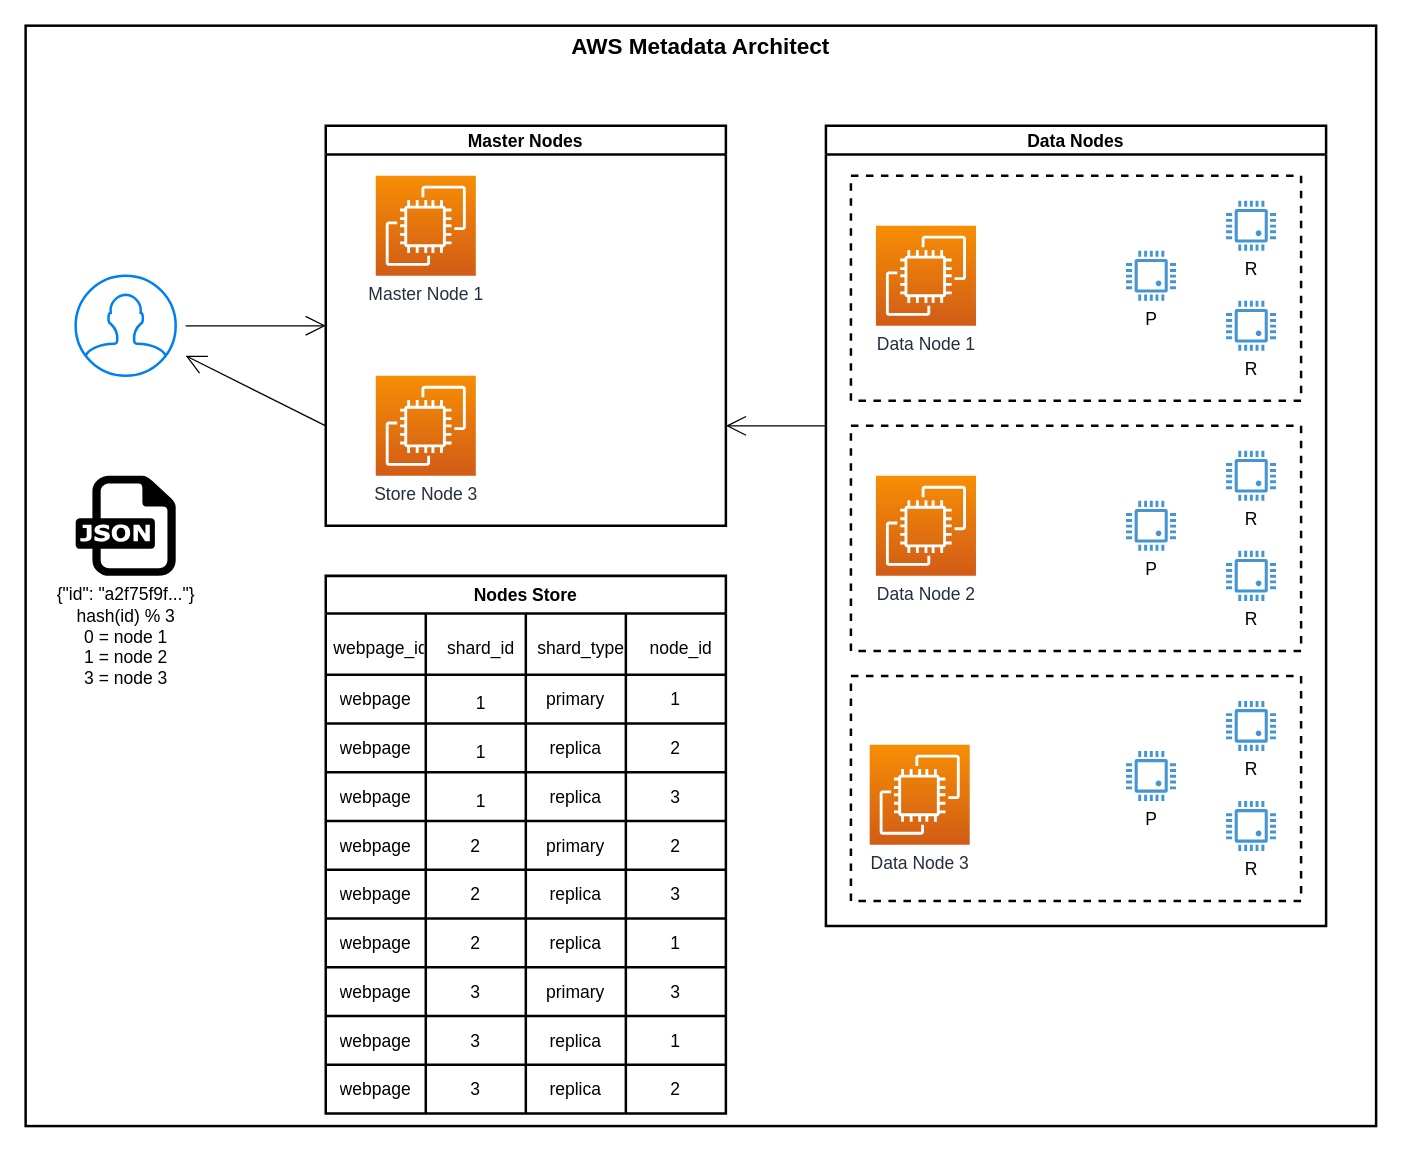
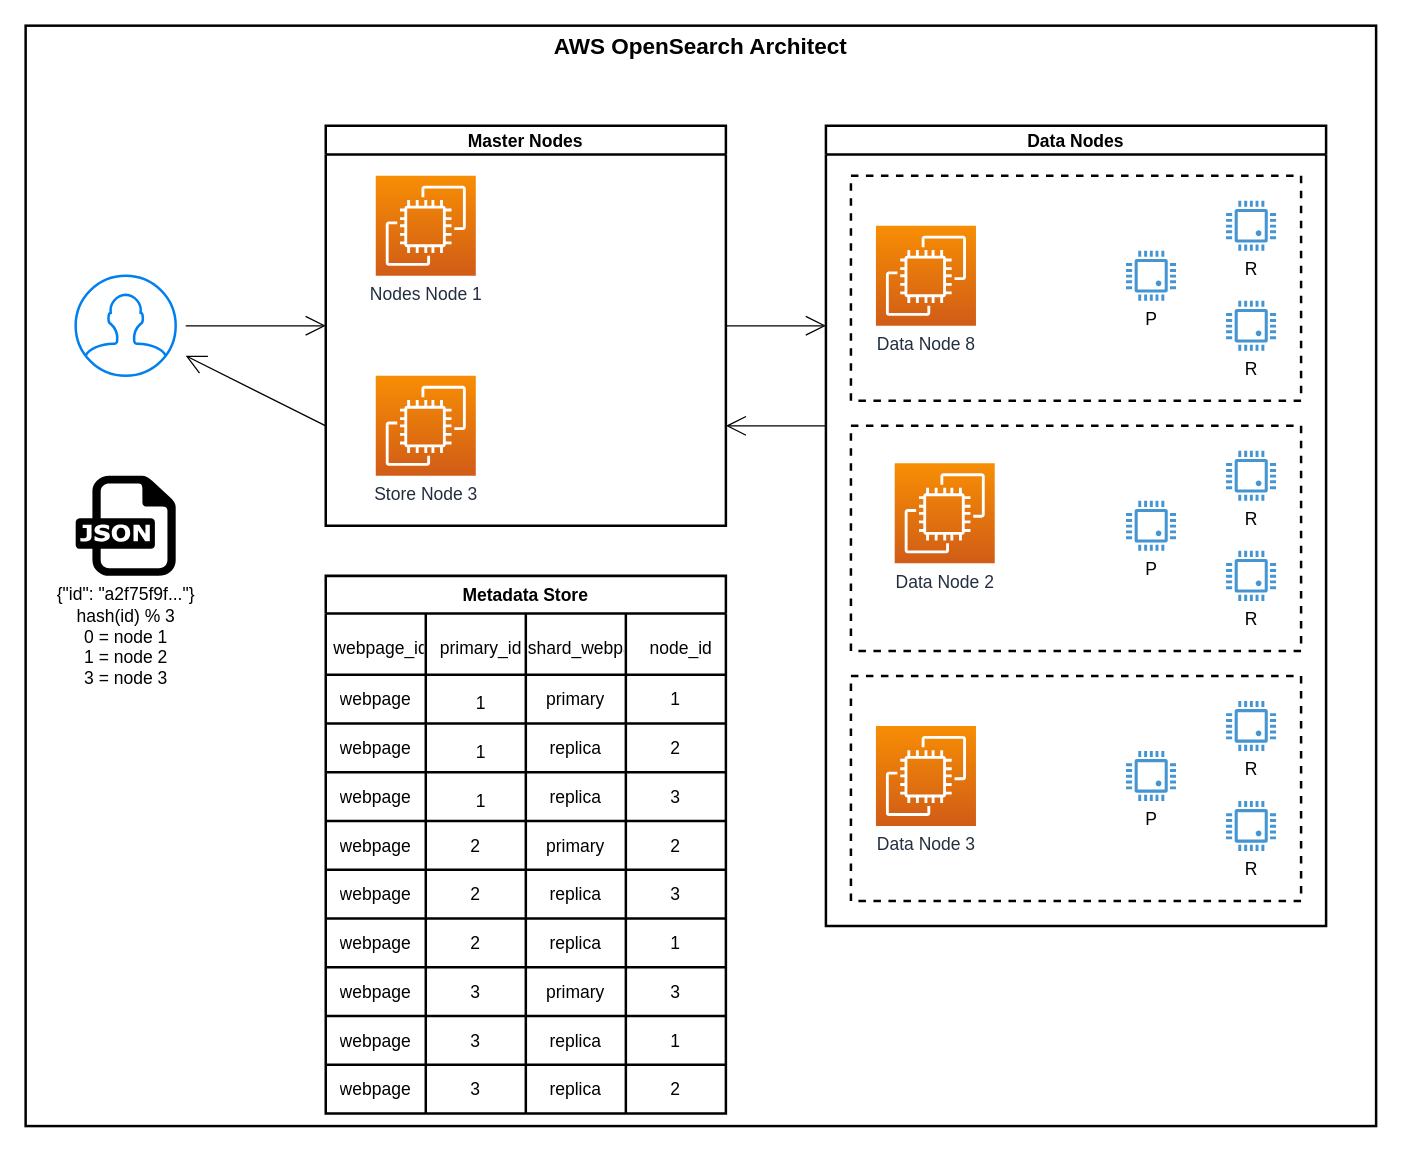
- <mxCell id="78" value="&lt;b&gt;&lt;font style=&quot;font-size: 18px&quot;&gt;AWS Metadata Architect&lt;/font&gt;&lt;/b&gt;" style="rounded=0;whiteSpace=wrap;html=1;hachureGap=4;pointerEvents=0;fontSize=14;strokeWidth=2;fillColor=none;align=center;verticalAlign=top;" vertex="1" parent="1"><mxGeometry x="20" y="20" width="1080" height="880" as="geometry" /></mxCell>
+ <mxCell id="78" value="&lt;b&gt;&lt;font style=&quot;font-size: 18px&quot;&gt;AWS OpenSearch Architect&lt;/font&gt;&lt;/b&gt;" style="rounded=0;whiteSpace=wrap;html=1;hachureGap=4;pointerEvents=0;fontSize=14;strokeWidth=2;fillColor=none;align=center;verticalAlign=top;" vertex="1" parent="1"><mxGeometry x="20" y="20" width="1080" height="880" as="geometry" /></mxCell>
- <mxCell id="4" value="Master Node 1" style="sketch=0;points=[[0,0,0],[0.25,0,0],[0.5,0,0],[0.75,0,0],[1,0,0],[0,1,0],[0.25,1,0],[0.5,1,0],[0.75,1,0],[1,1,0],[0,0.25,0],[0,0.5,0],[0,0.75,0],[1,0.25,0],[1,0.5,0],[1,0.75,0]];outlineConnect=0;fontColor=#232F3E;gradientColor=#F78E04;gradientDirection=north;fillColor=#D05C17;strokeColor=#ffffff;dashed=0;verticalLabelPosition=bottom;verticalAlign=top;align=center;html=1;fontSize=14;fontStyle=0;aspect=fixed;shape=mxgraph.aws4.resourceIcon;resIcon=mxgraph.aws4.ec2;hachureGap=4;pointerEvents=0;" vertex="1" parent="1"><mxGeometry x="300" y="140" width="80" height="80" as="geometry" /></mxCell>
+ <mxCell id="4" value="Nodes Node 1" style="sketch=0;points=[[0,0,0],[0.25,0,0],[0.5,0,0],[0.75,0,0],[1,0,0],[0,1,0],[0.25,1,0],[0.5,1,0],[0.75,1,0],[1,1,0],[0,0.25,0],[0,0.5,0],[0,0.75,0],[1,0.25,0],[1,0.5,0],[1,0.75,0]];outlineConnect=0;fontColor=#232F3E;gradientColor=#F78E04;gradientDirection=north;fillColor=#D05C17;strokeColor=#ffffff;dashed=0;verticalLabelPosition=bottom;verticalAlign=top;align=center;html=1;fontSize=14;fontStyle=0;aspect=fixed;shape=mxgraph.aws4.resourceIcon;resIcon=mxgraph.aws4.ec2;hachureGap=4;pointerEvents=0;" vertex="1" parent="1"><mxGeometry x="300" y="140" width="80" height="80" as="geometry" /></mxCell>
+ <mxCell id="23" style="edgeStyle=none;curved=1;rounded=0;orthogonalLoop=1;jettySize=auto;html=1;exitX=1;exitY=0.5;exitDx=0;exitDy=0;entryX=0;entryY=0.25;entryDx=0;entryDy=0;fontSize=14;endArrow=open;startSize=14;endSize=14;sourcePerimeterSpacing=8;targetPerimeterSpacing=8;" edge="1" parent="1" source="25" target="7"><mxGeometry relative="1" as="geometry" /></mxCell>
- <mxCell id="8" value="Data Node 1" style="sketch=0;points=[[0,0,0],[0.25,0,0],[0.5,0,0],[0.75,0,0],[1,0,0],[0,1,0],[0.25,1,0],[0.5,1,0],[0.75,1,0],[1,1,0],[0,0.25,0],[0,0.5,0],[0,0.75,0],[1,0.25,0],[1,0.5,0],[1,0.75,0]];outlineConnect=0;fontColor=#232F3E;gradientColor=#F78E04;gradientDirection=north;fillColor=#D05C17;strokeColor=#ffffff;dashed=0;verticalLabelPosition=bottom;verticalAlign=top;align=center;html=1;fontSize=14;fontStyle=0;aspect=fixed;shape=mxgraph.aws4.resourceIcon;resIcon=mxgraph.aws4.ec2;hachureGap=4;pointerEvents=0;" vertex="1" parent="7"><mxGeometry x="40" y="80" width="80" height="80" as="geometry" /></mxCell>
+ <mxCell id="8" value="Data Node 8" style="sketch=0;points=[[0,0,0],[0.25,0,0],[0.5,0,0],[0.75,0,0],[1,0,0],[0,1,0],[0.25,1,0],[0.5,1,0],[0.75,1,0],[1,1,0],[0,0.25,0],[0,0.5,0],[0,0.75,0],[1,0.25,0],[1,0.5,0],[1,0.75,0]];outlineConnect=0;fontColor=#232F3E;gradientColor=#F78E04;gradientDirection=north;fillColor=#D05C17;strokeColor=#ffffff;dashed=0;verticalLabelPosition=bottom;verticalAlign=top;align=center;html=1;fontSize=14;fontStyle=0;aspect=fixed;shape=mxgraph.aws4.resourceIcon;resIcon=mxgraph.aws4.ec2;hachureGap=4;pointerEvents=0;" vertex="1" parent="7"><mxGeometry x="40" y="80" width="80" height="80" as="geometry" /></mxCell>
- <mxCell id="13" value="Data Node 2" style="sketch=0;points=[[0,0,0],[0.25,0,0],[0.5,0,0],[0.75,0,0],[1,0,0],[0,1,0],[0.25,1,0],[0.5,1,0],[0.75,1,0],[1,1,0],[0,0.25,0],[0,0.5,0],[0,0.75,0],[1,0.25,0],[1,0.5,0],[1,0.75,0]];outlineConnect=0;fontColor=#232F3E;gradientColor=#F78E04;gradientDirection=north;fillColor=#D05C17;strokeColor=#ffffff;dashed=0;verticalLabelPosition=bottom;verticalAlign=top;align=center;html=1;fontSize=14;fontStyle=0;aspect=fixed;shape=mxgraph.aws4.resourceIcon;resIcon=mxgraph.aws4.ec2;hachureGap=4;pointerEvents=0;" vertex="1" parent="7"><mxGeometry x="40" y="280" width="80" height="80" as="geometry" /></mxCell>
+ <mxCell id="13" value="Data Node 2" style="sketch=0;points=[[0,0,0],[0.25,0,0],[0.5,0,0],[0.75,0,0],[1,0,0],[0,1,0],[0.25,1,0],[0.5,1,0],[0.75,1,0],[1,1,0],[0,0.25,0],[0,0.5,0],[0,0.75,0],[1,0.25,0],[1,0.5,0],[1,0.75,0]];outlineConnect=0;fontColor=#232F3E;gradientColor=#F78E04;gradientDirection=north;fillColor=#D05C17;strokeColor=#ffffff;dashed=0;verticalLabelPosition=bottom;verticalAlign=top;align=center;html=1;fontSize=14;fontStyle=0;aspect=fixed;shape=mxgraph.aws4.resourceIcon;resIcon=mxgraph.aws4.ec2;hachureGap=4;pointerEvents=0;" vertex="1" parent="7"><mxGeometry x="55" y="270" width="80" height="80" as="geometry" /></mxCell>
- <mxCell id="26" value="Nodes Store" style="shape=table;startSize=30;container=1;collapsible=0;childLayout=tableLayout;fontStyle=1;align=center;pointerEvents=1;hachureGap=4;strokeWidth=2;fillColor=none;fontSize=14;" vertex="1" parent="1"><mxGeometry x="260" y="460" width="320" height="430" as="geometry" /></mxCell>
+ <mxCell id="26" value="Metadata Store" style="shape=table;startSize=30;container=1;collapsible=0;childLayout=tableLayout;fontStyle=1;align=center;pointerEvents=1;hachureGap=4;strokeWidth=2;fillColor=none;fontSize=14;" vertex="1" parent="1"><mxGeometry x="260" y="460" width="320" height="430" as="geometry" /></mxCell>
- <mxCell id="29" value="&lt;table border=&quot;0&quot; cellpadding=&quot;0&quot; cellspacing=&quot;0&quot; width=&quot;87&quot; style=&quot;border-collapse: collapse; width: 65pt; font-size: 14px;&quot;&gt;&lt;colgroup style=&quot;font-size: 14px;&quot;&gt;&lt;col width=&quot;87&quot; style=&quot;width: 65pt; font-size: 14px;&quot;&gt;&lt;/colgroup&gt;&lt;tbody style=&quot;font-size: 14px;&quot;&gt;&lt;tr style=&quot;height: 16pt; font-size: 14px;&quot;&gt;&lt;td height=&quot;21&quot; width=&quot;87&quot; style=&quot;padding-top: 1px; padding-right: 1px; padding-left: 1px; font-size: 14px; font-family: calibri, sans-serif; vertical-align: bottom; border: none; height: 16pt; width: 65pt;&quot;&gt;shard_id&lt;/td&gt;&lt;/tr&gt;&lt;/tbody&gt;&lt;/table&gt;" style="shape=partialRectangle;html=1;whiteSpace=wrap;connectable=0;fillColor=none;top=0;left=0;bottom=0;right=0;overflow=hidden;pointerEvents=1;fontSize=14;align=center;" vertex="1" parent="27"><mxGeometry x="80" width="80" height="49" as="geometry"><mxRectangle width="80" height="49" as="alternateBounds" /></mxGeometry></mxCell>
+ <mxCell id="29" value="&lt;table border=&quot;0&quot; cellpadding=&quot;0&quot; cellspacing=&quot;0&quot; width=&quot;87&quot; style=&quot;border-collapse: collapse; width: 65pt; font-size: 14px;&quot;&gt;&lt;colgroup style=&quot;font-size: 14px;&quot;&gt;&lt;col width=&quot;87&quot; style=&quot;width: 65pt; font-size: 14px;&quot;&gt;&lt;/colgroup&gt;&lt;tbody style=&quot;font-size: 14px;&quot;&gt;&lt;tr style=&quot;height: 16pt; font-size: 14px;&quot;&gt;&lt;td height=&quot;21&quot; width=&quot;87&quot; style=&quot;padding-top: 1px; padding-right: 1px; padding-left: 1px; font-size: 14px; font-family: calibri, sans-serif; vertical-align: bottom; border: none; height: 16pt; width: 65pt;&quot;&gt;primary_id&lt;/td&gt;&lt;/tr&gt;&lt;/tbody&gt;&lt;/table&gt;" style="shape=partialRectangle;html=1;whiteSpace=wrap;connectable=0;fillColor=none;top=0;left=0;bottom=0;right=0;overflow=hidden;pointerEvents=1;fontSize=14;align=center;" vertex="1" parent="27"><mxGeometry x="80" width="80" height="49" as="geometry"><mxRectangle width="80" height="49" as="alternateBounds" /></mxGeometry></mxCell>
- <mxCell id="30" value="&lt;table border=&quot;0&quot; cellpadding=&quot;0&quot; cellspacing=&quot;0&quot; width=&quot;87&quot; style=&quot;border-collapse: collapse; width: 65pt; font-size: 14px;&quot;&gt;&lt;colgroup style=&quot;font-size: 14px;&quot;&gt;&lt;col width=&quot;87&quot; style=&quot;width: 65pt; font-size: 14px;&quot;&gt;&lt;/colgroup&gt;&lt;tbody style=&quot;font-size: 14px;&quot;&gt;&lt;tr style=&quot;height: 16pt; font-size: 14px;&quot;&gt;&lt;td height=&quot;21&quot; width=&quot;87&quot; style=&quot;padding-top: 1px; padding-right: 1px; padding-left: 1px; font-size: 14px; font-family: calibri, sans-serif; vertical-align: bottom; border: none; height: 16pt; width: 65pt;&quot;&gt;shard_type&lt;/td&gt;&lt;/tr&gt;&lt;/tbody&gt;&lt;/table&gt;" style="shape=partialRectangle;html=1;whiteSpace=wrap;connectable=0;fillColor=none;top=0;left=0;bottom=0;right=0;overflow=hidden;pointerEvents=1;fontSize=14;align=center;" vertex="1" parent="27"><mxGeometry x="160" width="80" height="49" as="geometry"><mxRectangle width="80" height="49" as="alternateBounds" /></mxGeometry></mxCell>
+ <mxCell id="30" value="&lt;table border=&quot;0&quot; cellpadding=&quot;0&quot; cellspacing=&quot;0&quot; width=&quot;87&quot; style=&quot;border-collapse: collapse; width: 65pt; font-size: 14px;&quot;&gt;&lt;colgroup style=&quot;font-size: 14px;&quot;&gt;&lt;col width=&quot;87&quot; style=&quot;width: 65pt; font-size: 14px;&quot;&gt;&lt;/colgroup&gt;&lt;tbody style=&quot;font-size: 14px;&quot;&gt;&lt;tr style=&quot;height: 16pt; font-size: 14px;&quot;&gt;&lt;td height=&quot;21&quot; width=&quot;87&quot; style=&quot;padding-top: 1px; padding-right: 1px; padding-left: 1px; font-size: 14px; font-family: calibri, sans-serif; vertical-align: bottom; border: none; height: 16pt; width: 65pt;&quot;&gt;shard_webpage&lt;/td&gt;&lt;/tr&gt;&lt;/tbody&gt;&lt;/table&gt;" style="shape=partialRectangle;html=1;whiteSpace=wrap;connectable=0;fillColor=none;top=0;left=0;bottom=0;right=0;overflow=hidden;pointerEvents=1;fontSize=14;align=center;" vertex="1" parent="27"><mxGeometry x="160" width="80" height="49" as="geometry"><mxRectangle width="80" height="49" as="alternateBounds" /></mxGeometry></mxCell>
- <mxCell id="12" value="Data Node 3" style="sketch=0;points=[[0,0,0],[0.25,0,0],[0.5,0,0],[0.75,0,0],[1,0,0],[0,1,0],[0.25,1,0],[0.5,1,0],[0.75,1,0],[1,1,0],[0,0.25,0],[0,0.5,0],[0,0.75,0],[1,0.25,0],[1,0.5,0],[1,0.75,0]];outlineConnect=0;fontColor=#232F3E;gradientColor=#F78E04;gradientDirection=north;fillColor=#D05C17;strokeColor=#ffffff;dashed=0;verticalLabelPosition=bottom;verticalAlign=top;align=center;html=1;fontSize=14;fontStyle=0;aspect=fixed;shape=mxgraph.aws4.resourceIcon;resIcon=mxgraph.aws4.ec2;hachureGap=4;pointerEvents=0;" vertex="1" parent="7"><mxGeometry x="35" y="495" width="80" height="80" as="geometry" /></mxCell>
+ <mxCell id="12" value="Data Node 3" style="sketch=0;points=[[0,0,0],[0.25,0,0],[0.5,0,0],[0.75,0,0],[1,0,0],[0,1,0],[0.25,1,0],[0.5,1,0],[0.75,1,0],[1,1,0],[0,0.25,0],[0,0.5,0],[0,0.75,0],[1,0.25,0],[1,0.5,0],[1,0.75,0]];outlineConnect=0;fontColor=#232F3E;gradientColor=#F78E04;gradientDirection=north;fillColor=#D05C17;strokeColor=#ffffff;dashed=0;verticalLabelPosition=bottom;verticalAlign=top;align=center;html=1;fontSize=14;fontStyle=0;aspect=fixed;shape=mxgraph.aws4.resourceIcon;resIcon=mxgraph.aws4.ec2;hachureGap=4;pointerEvents=0;" vertex="1" parent="7"><mxGeometry x="40" y="480" width="80" height="80" as="geometry" /></mxCell>
